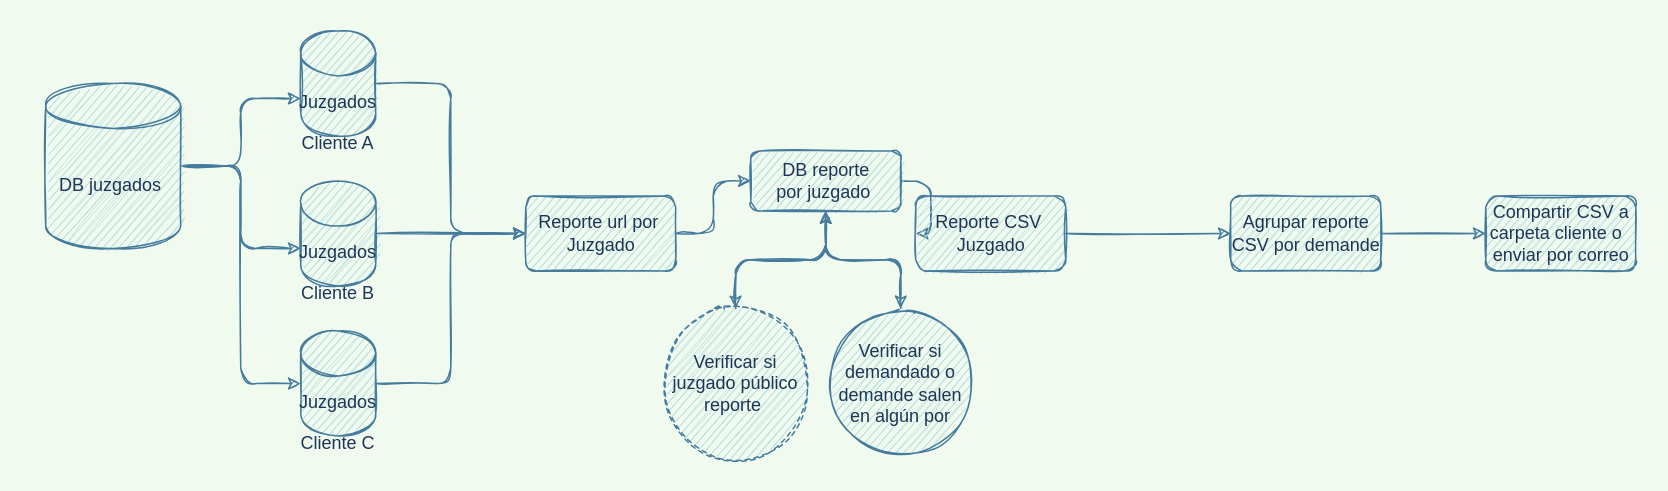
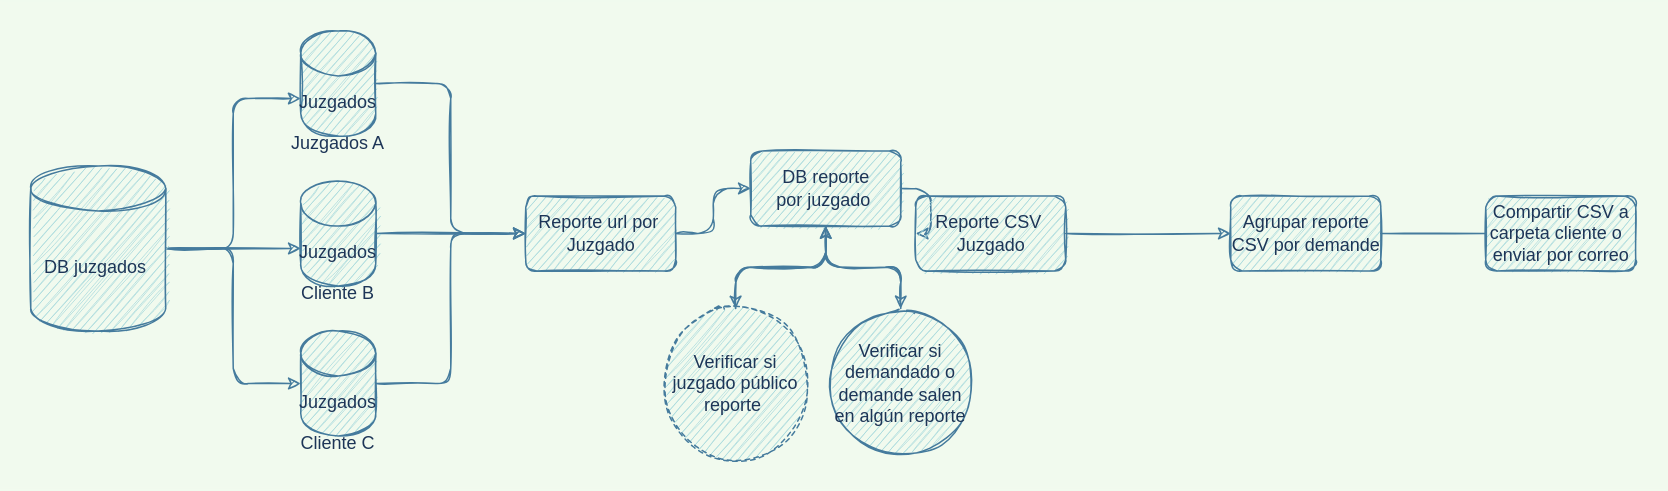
- <mxCell id="4" value="Cliente A" style="text;html=1;strokeColor=none;fillColor=none;align=center;verticalAlign=middle;whiteSpace=wrap;fontColor=#1D3557;sketch=1;rounded=1;" parent="1" vertex="1"><mxGeometry x="165" y="90" width="120" height="10" as="geometry" /></mxCell>
+ <mxCell id="4" value="Juzgados A" style="text;html=1;strokeColor=none;fillColor=none;align=center;verticalAlign=middle;whiteSpace=wrap;fontColor=#1D3557;sketch=1;rounded=1;" parent="1" vertex="1"><mxGeometry x="165" y="90" width="120" height="10" as="geometry" /></mxCell>
- <mxCell id="12" value="&lt;font style=&quot;font-size: 12px&quot;&gt;DB juzgados&amp;nbsp;&lt;/font&gt;" style="shape=cylinder3;whiteSpace=wrap;html=1;boundedLbl=1;backgroundOutline=1;size=15;fillColor=#A8DADC;strokeColor=#457B9D;fontColor=#1D3557;sketch=1;rounded=1;" parent="1" vertex="1"><mxGeometry x="30" y="55" width="90" height="110" as="geometry" /></mxCell>
+ <mxCell id="12" value="&lt;font style=&quot;font-size: 12px&quot;&gt;DB juzgados&amp;nbsp;&lt;/font&gt;" style="shape=cylinder3;whiteSpace=wrap;html=1;boundedLbl=1;backgroundOutline=1;size=15;fillColor=#A8DADC;strokeColor=#457B9D;fontColor=#1D3557;sketch=1;rounded=1;" parent="1" vertex="1"><mxGeometry x="20" y="110" width="90" height="110" as="geometry" /></mxCell>
- <mxCell id="20" value="DB reporte&lt;br&gt;por juzgado&amp;nbsp;" style="html=1;dashed=0;whitespace=wrap;fillColor=#A8DADC;strokeColor=#457B9D;fontColor=#1D3557;sketch=1;rounded=1;" parent="1" vertex="1"><mxGeometry x="500" y="100" width="100" height="40" as="geometry" /></mxCell>
+ <mxCell id="20" value="DB reporte&lt;br&gt;por juzgado&amp;nbsp;" style="html=1;dashed=0;whitespace=wrap;fillColor=#A8DADC;strokeColor=#457B9D;fontColor=#1D3557;sketch=1;rounded=1;" parent="1" vertex="1"><mxGeometry x="500" y="100" width="100" height="50" as="geometry" /></mxCell>
- <mxCell id="27" style="edgeStyle=orthogonalEdgeStyle;curved=0;orthogonalLoop=1;jettySize=auto;html=1;entryX=0;entryY=0.5;entryDx=0;entryDy=0;strokeColor=#457B9D;fillColor=#A8DADC;fontColor=#1D3557;labelBackgroundColor=#F1FAEE;sketch=1;" parent="1" source="28" target="29" edge="1"><mxGeometry relative="1" as="geometry" /></mxCell>
+ <mxCell id="27" style="edgeStyle=orthogonalEdgeStyle;curved=0;orthogonalLoop=1;jettySize=auto;html=1;entryX=0;entryY=0.5;entryDx=0;entryDy=0;strokeColor=#457B9D;fillColor=#A8DADC;fontColor=#1D3557;labelBackgroundColor=#F1FAEE;sketch=1;endArrow=none;" parent="1" source="28" target="29" edge="1"><mxGeometry relative="1" as="geometry" /></mxCell>
- <mxCell id="26" value="Verificar si demandado o demande salen en algún por" style="ellipse;whiteSpace=wrap;html=1;aspect=fixed;fillColor=#A8DADC;strokeColor=#457B9D;fontColor=#1D3557;sketch=1;rounded=1;" parent="1" vertex="1"><mxGeometry x="550" y="205" width="100" height="100" as="geometry" /></mxCell>
+ <mxCell id="26" value="Verificar si demandado o demande salen en algún reporte" style="ellipse;whiteSpace=wrap;html=1;aspect=fixed;fillColor=#A8DADC;strokeColor=#457B9D;fontColor=#1D3557;sketch=1;rounded=1;" parent="1" vertex="1"><mxGeometry x="550" y="205" width="100" height="100" as="geometry" /></mxCell>
